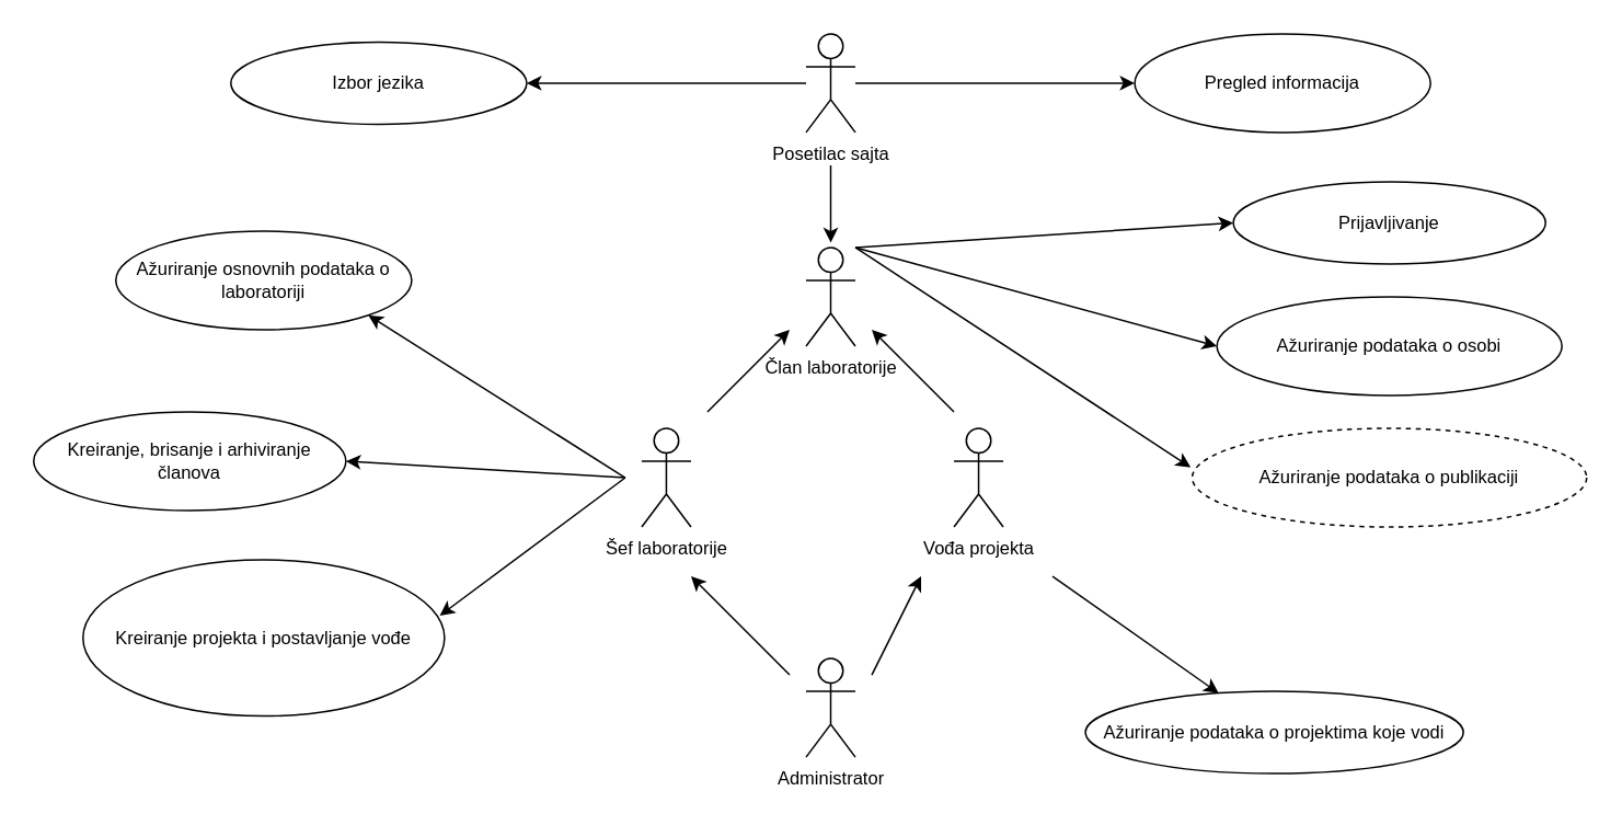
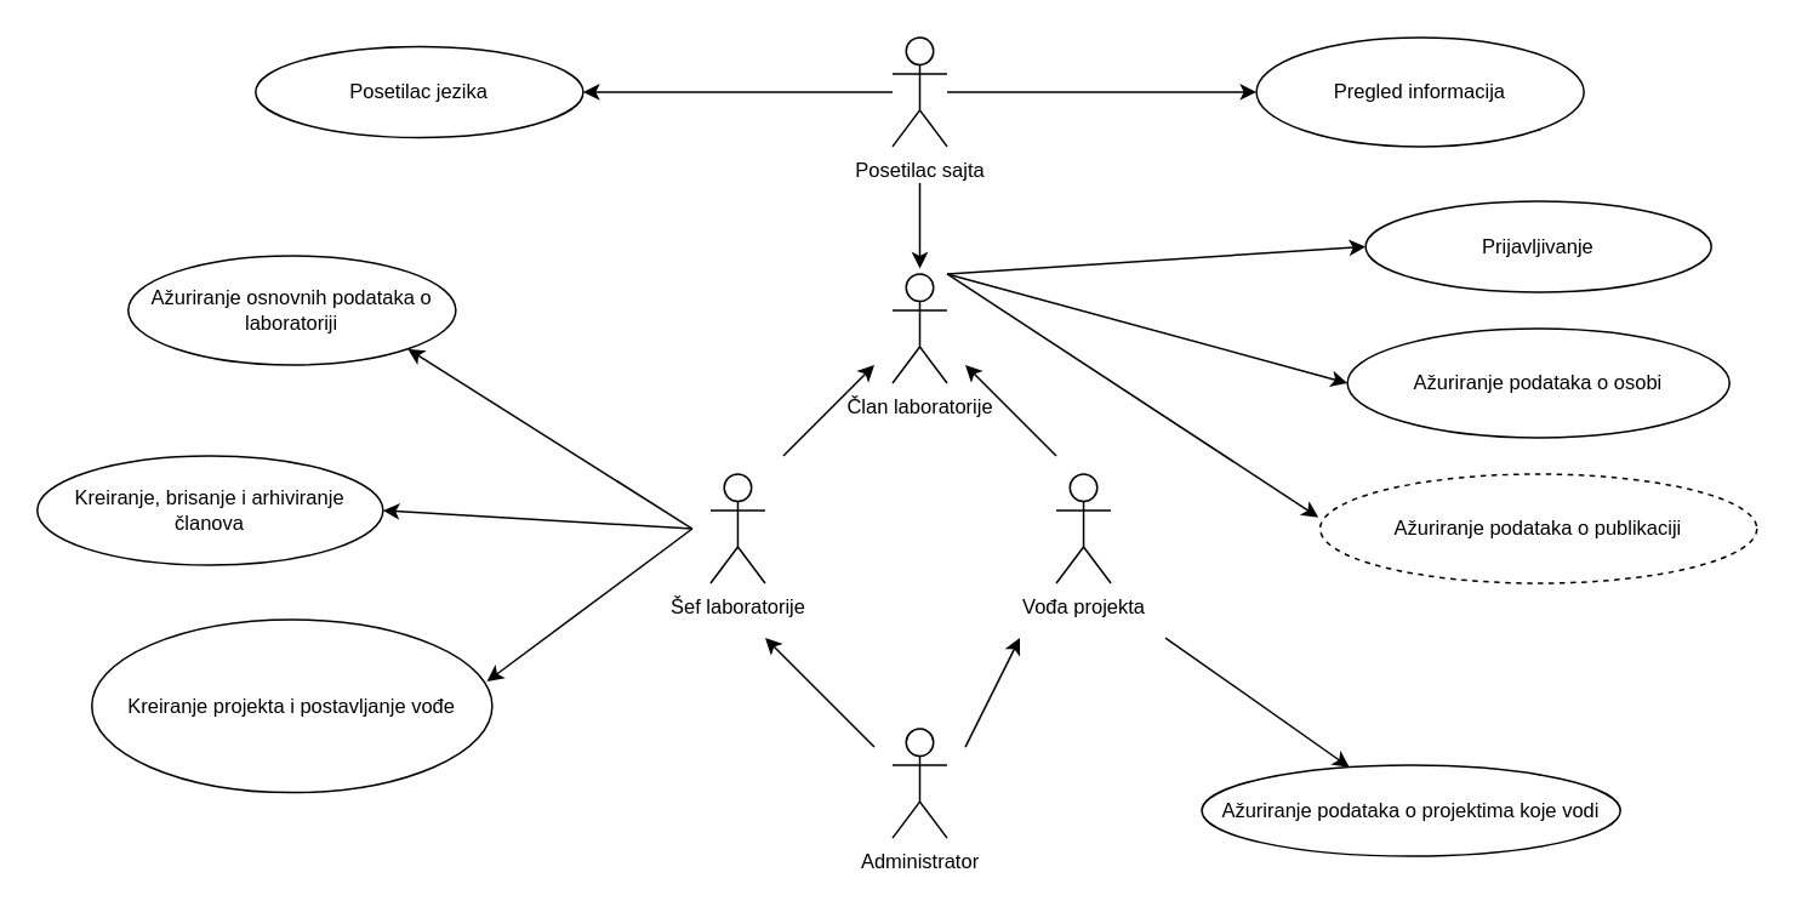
- <mxCell id="6" value="Izbor jezika" style="ellipse;whiteSpace=wrap;html=1;fontSize=11;" parent="1" vertex="1"><mxGeometry x="140" y="25" width="180" height="50" as="geometry" /></mxCell>
+ <mxCell id="6" value="Posetilac jezika" style="ellipse;whiteSpace=wrap;html=1;fontSize=11;" parent="1" vertex="1"><mxGeometry x="140" y="25" width="180" height="50" as="geometry" /></mxCell>
